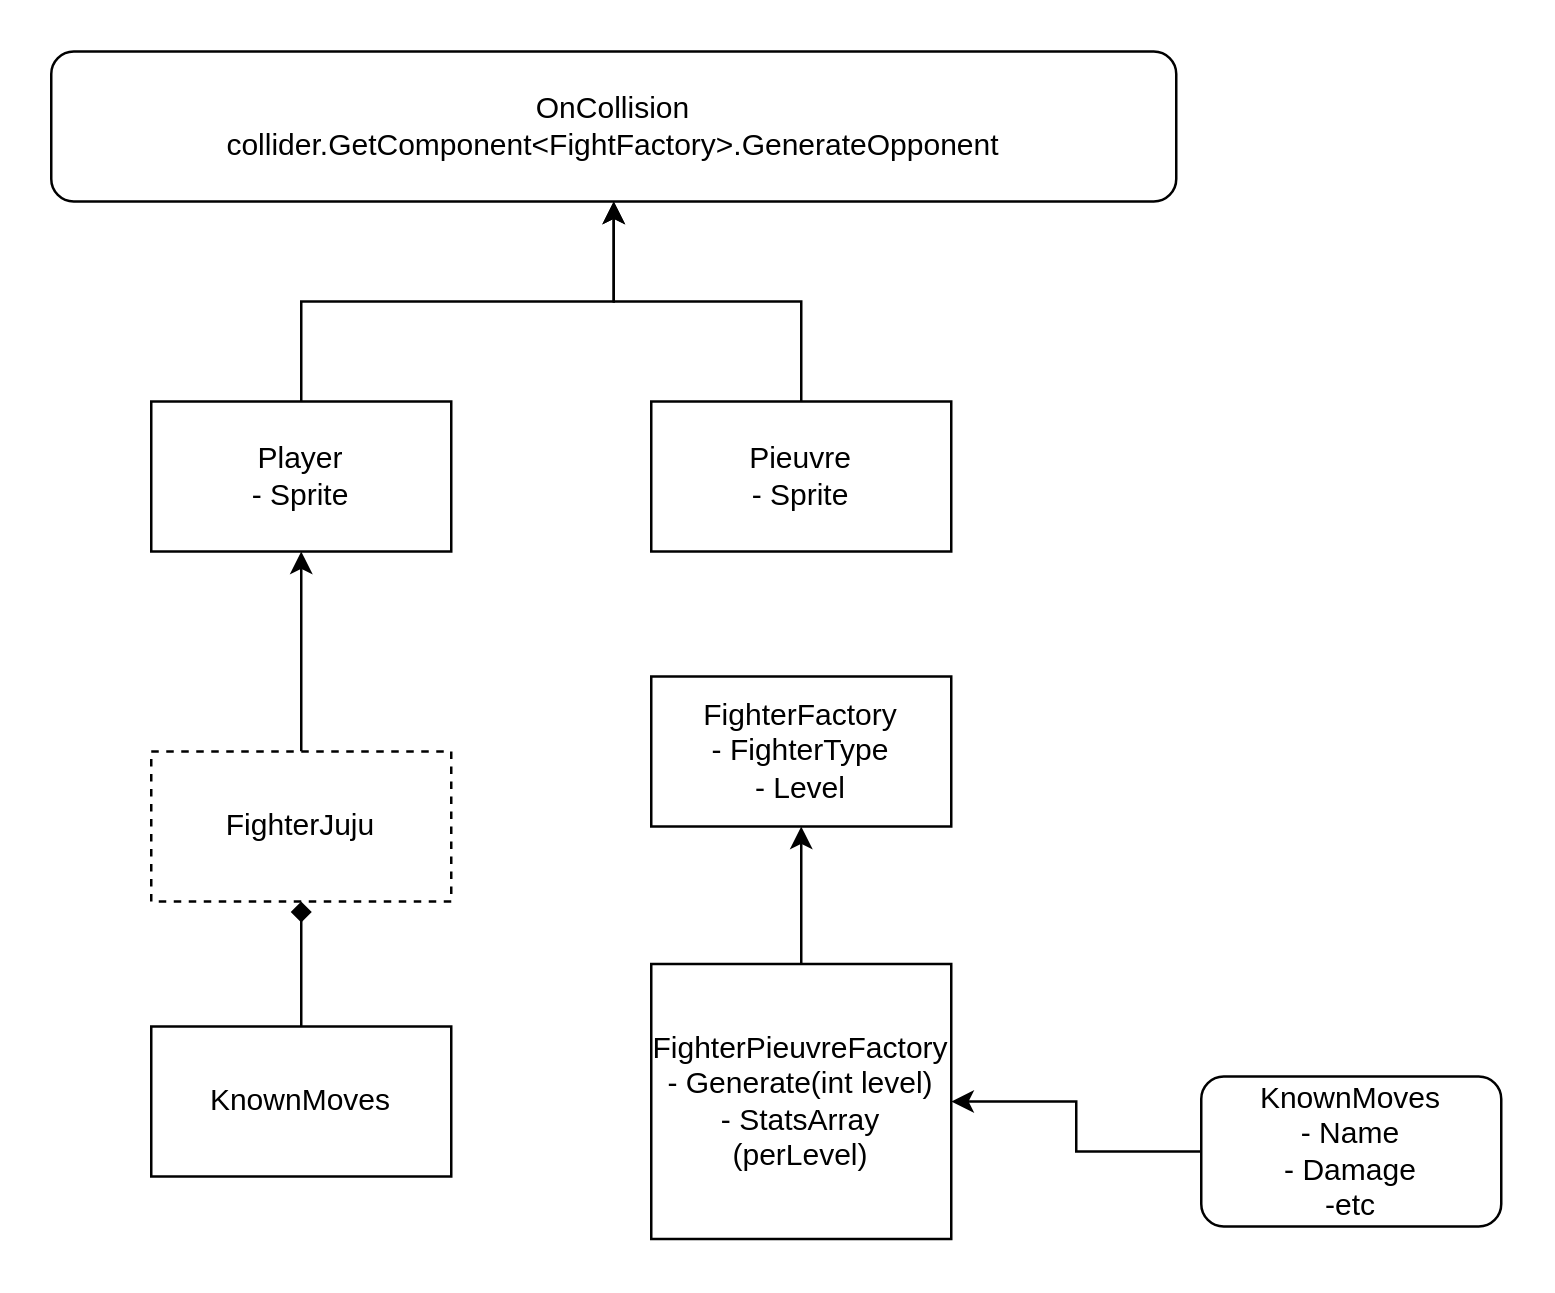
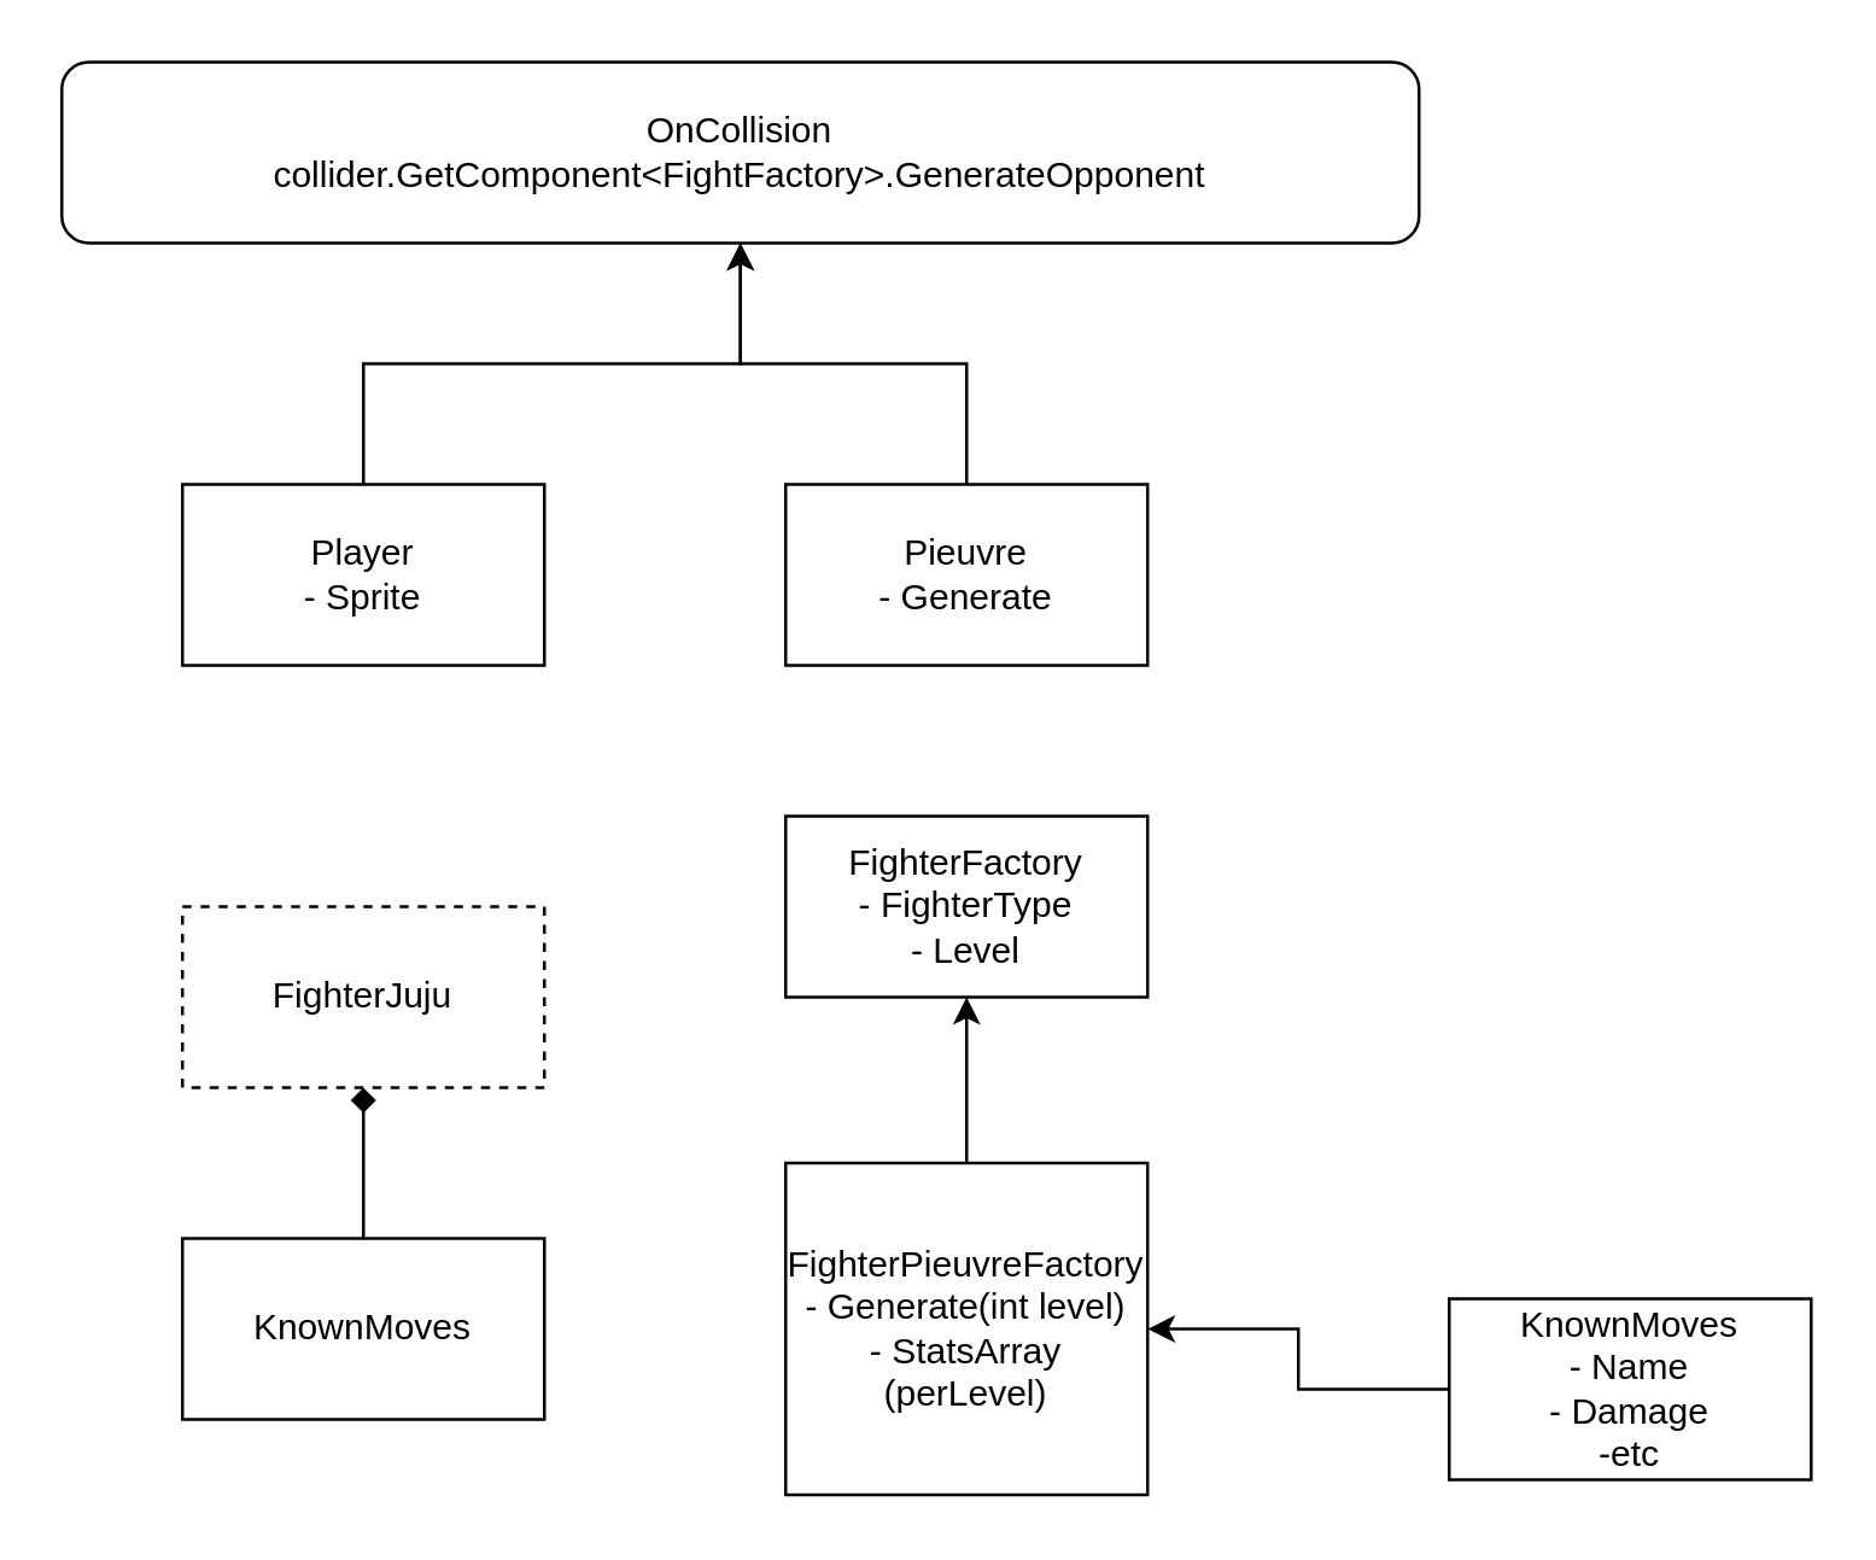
- <mxCell id="7" value="Pieuvre&lt;br&gt;- Sprite" style="rounded=0;whiteSpace=wrap;html=1;" vertex="1" parent="1"><mxGeometry x="260" y="160" width="120" height="60" as="geometry" /></mxCell>
+ <mxCell id="7" value="Pieuvre&lt;br&gt;- Generate" style="rounded=0;whiteSpace=wrap;html=1;" vertex="1" parent="1"><mxGeometry x="260" y="160" width="120" height="60" as="geometry" /></mxCell>
- <mxCell id="4" style="edgeStyle=orthogonalEdgeStyle;rounded=0;orthogonalLoop=1;jettySize=auto;html=1;exitX=0.5;exitY=0;exitDx=0;exitDy=0;" edge="1" parent="1" source="5" target="3"><mxGeometry relative="1" as="geometry" /></mxCell>
- <mxCell id="14" value="KnownMoves&lt;br&gt;- Name&lt;br&gt;- Damage&lt;br&gt;-etc" style="whiteSpace=wrap;html=1;rounded=1;" vertex="1" parent="1"><mxGeometry x="480" y="430" width="120" height="60" as="geometry" /></mxCell>
+ <mxCell id="14" value="KnownMoves&lt;br&gt;- Name&lt;br&gt;- Damage&lt;br&gt;-etc" style="rounded=0;whiteSpace=wrap;html=1;" vertex="1" parent="1"><mxGeometry x="480" y="430" width="120" height="60" as="geometry" /></mxCell>
